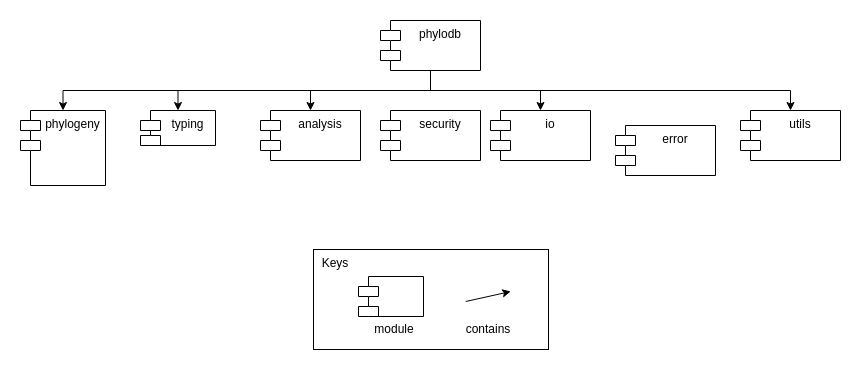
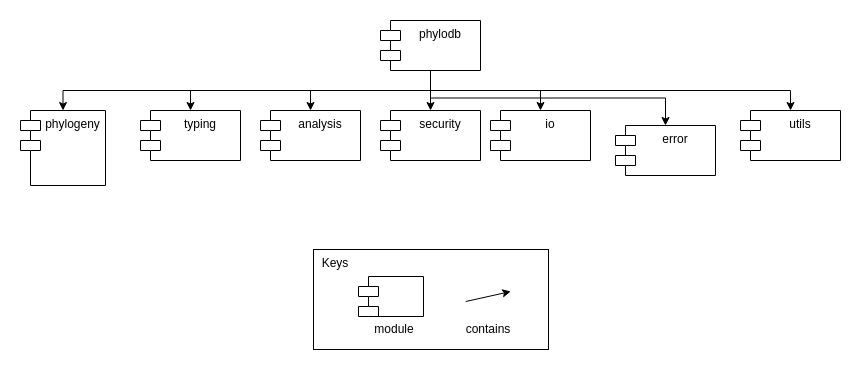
+ <mxCell id="5" style="edgeStyle=orthogonalEdgeStyle;rounded=0;orthogonalLoop=1;jettySize=auto;html=1;exitX=0.5;exitY=1;exitDx=0;exitDy=0;entryX=0.5;entryY=0;entryDx=0;entryDy=0;" parent="1" source="9" target="15" edge="1"><mxGeometry relative="1" as="geometry" /></mxCell>
+ <mxCell id="2" style="edgeStyle=orthogonalEdgeStyle;rounded=0;orthogonalLoop=1;jettySize=auto;html=1;exitX=0.5;exitY=1;exitDx=0;exitDy=0;entryX=0.5;entryY=0;entryDx=0;entryDy=0;" parent="1" source="9" target="10" edge="1"><mxGeometry relative="1" as="geometry" /></mxCell>
- <mxCell id="12" value="typing" style="shape=module;align=left;spacingLeft=20;align=center;verticalAlign=top;" parent="1" vertex="1"><mxGeometry x="140" y="110" width="75" height="35" as="geometry" /></mxCell>
+ <mxCell id="12" value="typing" style="shape=module;align=left;spacingLeft=20;align=center;verticalAlign=top;" parent="1" vertex="1"><mxGeometry x="140" y="110" width="100" height="50" as="geometry" /></mxCell>
